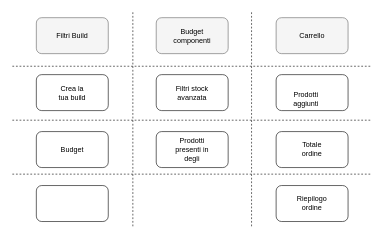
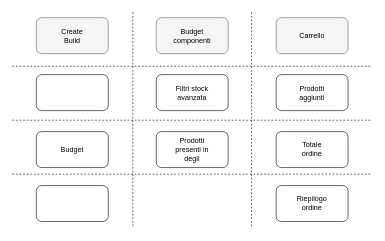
- <mxCell id="20" value="Filtri Build" style="text;html=1;strokeColor=none;fillColor=none;align=center;verticalAlign=middle;whiteSpace=wrap;rounded=0;" vertex="1" parent="1"><mxGeometry x="90" y="44" width="60" height="30" as="geometry" /></mxCell>
+ <mxCell id="20" value="Create Build" style="text;html=1;strokeColor=none;fillColor=none;align=center;verticalAlign=middle;whiteSpace=wrap;rounded=0;" vertex="1" parent="1"><mxGeometry x="90" y="44" width="60" height="30" as="geometry" /></mxCell>
- <mxCell id="23" value="Crea la tua build" style="text;html=1;strokeColor=none;fillColor=none;align=center;verticalAlign=middle;whiteSpace=wrap;rounded=0;" vertex="1" parent="1"><mxGeometry x="90" y="139" width="60" height="30" as="geometry" /></mxCell>
- <mxCell id="33" value="Prodotti aggiunti" style="text;html=1;strokeColor=none;fillColor=none;align=center;verticalAlign=middle;whiteSpace=wrap;rounded=0;" vertex="1" parent="1"><mxGeometry x="480" y="149" width="60" height="30" as="geometry" /></mxCell>
+ <mxCell id="33" value="Prodotti aggiunti" style="text;html=1;strokeColor=none;fillColor=none;align=center;verticalAlign=middle;whiteSpace=wrap;rounded=0;" vertex="1" parent="1"><mxGeometry x="490" y="139" width="60" height="30" as="geometry" /></mxCell>
